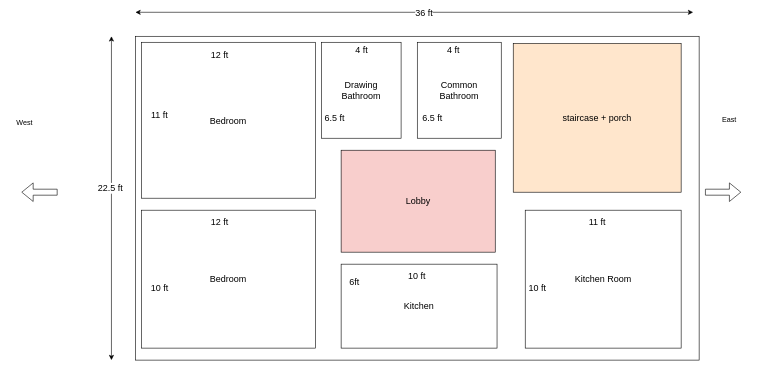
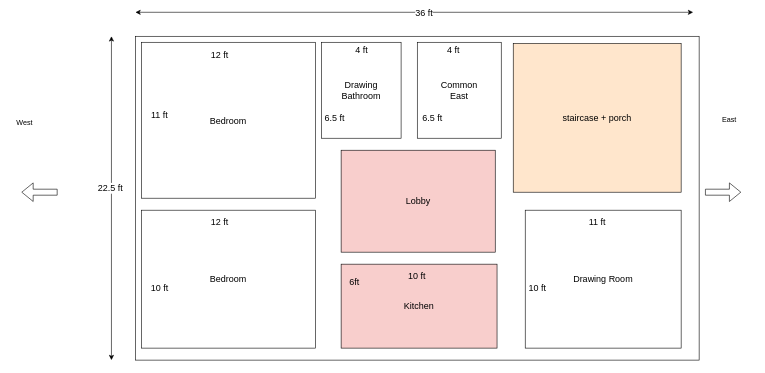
- <mxCell id="20" value="Common&lt;br&gt;Bathroom" style="rounded=0;whiteSpace=wrap;html=1;fontSize=15;" vertex="1" parent="1"><mxGeometry x="695" y="70" width="140" height="160" as="geometry" /></mxCell>
+ <mxCell id="20" value="Common&lt;br&gt;East" style="rounded=0;whiteSpace=wrap;html=1;fontSize=15;" vertex="1" parent="1"><mxGeometry x="695" y="70" width="140" height="160" as="geometry" /></mxCell>
- <mxCell id="26" value="Kitchen Room" style="rounded=0;whiteSpace=wrap;html=1;fontSize=15;" vertex="1" parent="1"><mxGeometry x="875" y="350" width="260" height="230" as="geometry" /></mxCell>
+ <mxCell id="26" value="Drawing Room" style="rounded=0;whiteSpace=wrap;html=1;fontSize=15;" vertex="1" parent="1"><mxGeometry x="875" y="350" width="260" height="230" as="geometry" /></mxCell>
- <mxCell id="23" value="Kitchen" style="rounded=0;whiteSpace=wrap;html=1;fontSize=15;" vertex="1" parent="1"><mxGeometry x="568" y="440" width="260" height="140" as="geometry" /></mxCell>
+ <mxCell id="23" value="Kitchen" style="rounded=0;whiteSpace=wrap;html=1;fontSize=15;fillColor=#f8cecc;" vertex="1" parent="1"><mxGeometry x="568" y="440" width="260" height="140" as="geometry" /></mxCell>
